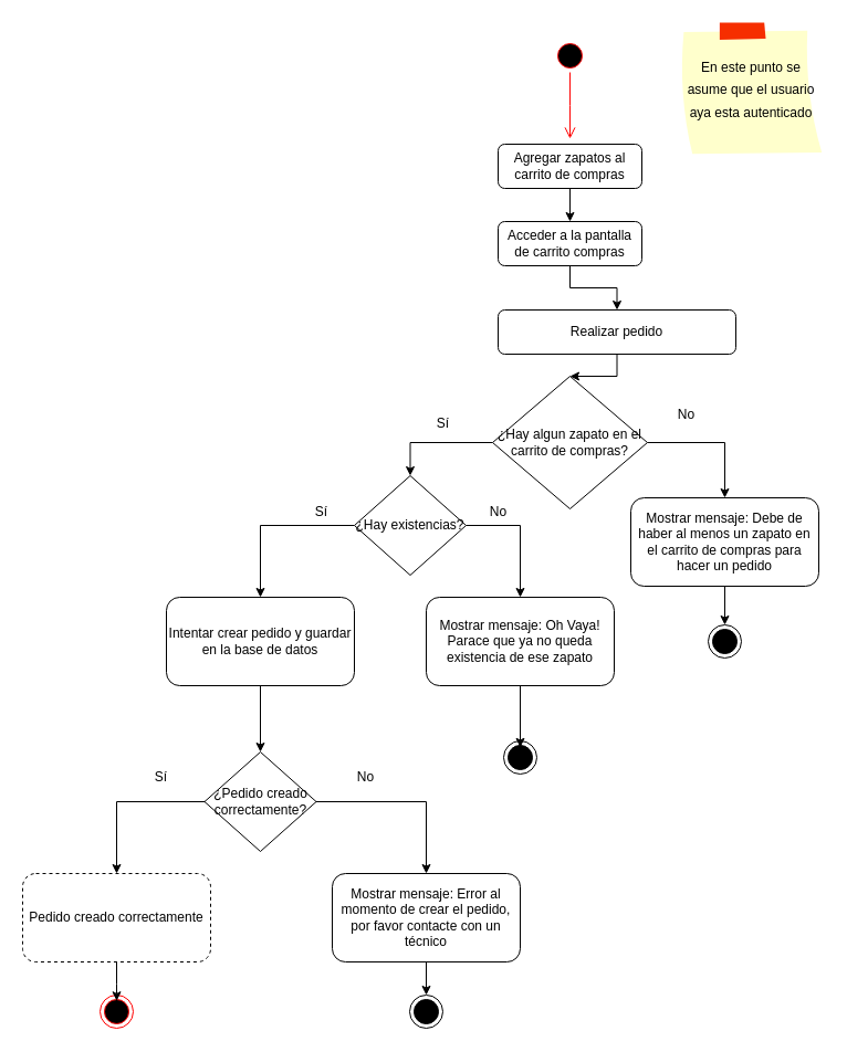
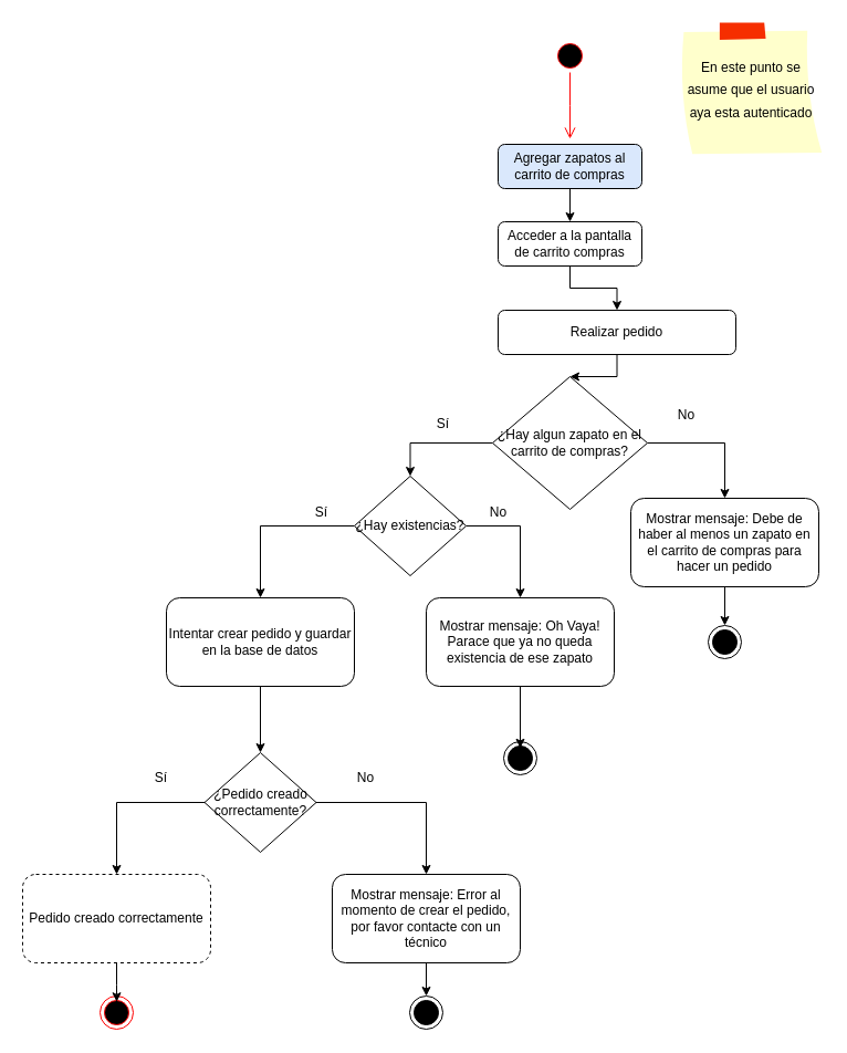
- <mxCell id="6" value="Agregar zapatos al carrito de compras" style="rounded=1;whiteSpace=wrap;html=1;" parent="1" vertex="1"><mxGeometry x="450" y="130" width="130" height="40" as="geometry" /></mxCell>
+ <mxCell id="6" value="Agregar zapatos al carrito de compras" style="rounded=1;whiteSpace=wrap;html=1;fillColor=#dae8fc;" parent="1" vertex="1"><mxGeometry x="450" y="130" width="130" height="40" as="geometry" /></mxCell>
